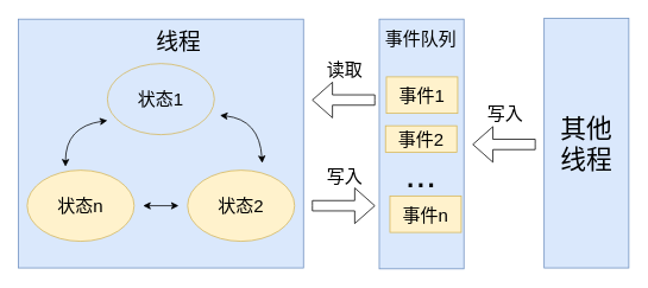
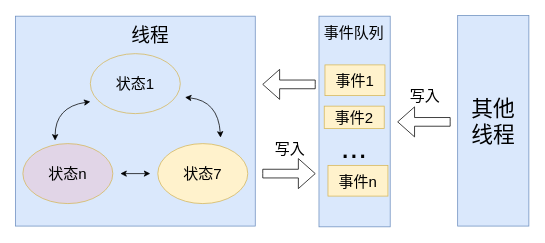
- <mxCell id="18" value="读取" style="text;strokeColor=none;align=center;fillColor=none;html=1;verticalAlign=middle;whiteSpace=wrap;rounded=0;fontSize=20;" vertex="1" parent="1"><mxGeometry x="359" y="62" width="55" height="30" as="geometry" /></mxCell>
- <mxCell id="5" value="状态n" style="ellipse;whiteSpace=wrap;html=1;fillColor=#fff2cc;strokeColor=#d6b656;fontSize=20;" vertex="1" parent="1"><mxGeometry x="30" y="191" width="120" height="80" as="geometry" /></mxCell>
+ <mxCell id="5" value="状态n" style="ellipse;whiteSpace=wrap;html=1;fillColor=#e1d5e7;strokeColor=#d6b656;fontSize=20;" vertex="1" parent="1"><mxGeometry x="30" y="191" width="120" height="80" as="geometry" /></mxCell>
- <mxCell id="6" value="状态2" style="ellipse;whiteSpace=wrap;html=1;fillColor=#fff2cc;strokeColor=#d6b656;fontSize=20;" vertex="1" parent="1"><mxGeometry x="210" y="191" width="120" height="80" as="geometry" /></mxCell>
+ <mxCell id="6" value="状态7" style="ellipse;whiteSpace=wrap;html=1;fillColor=#fff2cc;strokeColor=#d6b656;fontSize=20;" vertex="1" parent="1"><mxGeometry x="210" y="191" width="120" height="80" as="geometry" /></mxCell>
